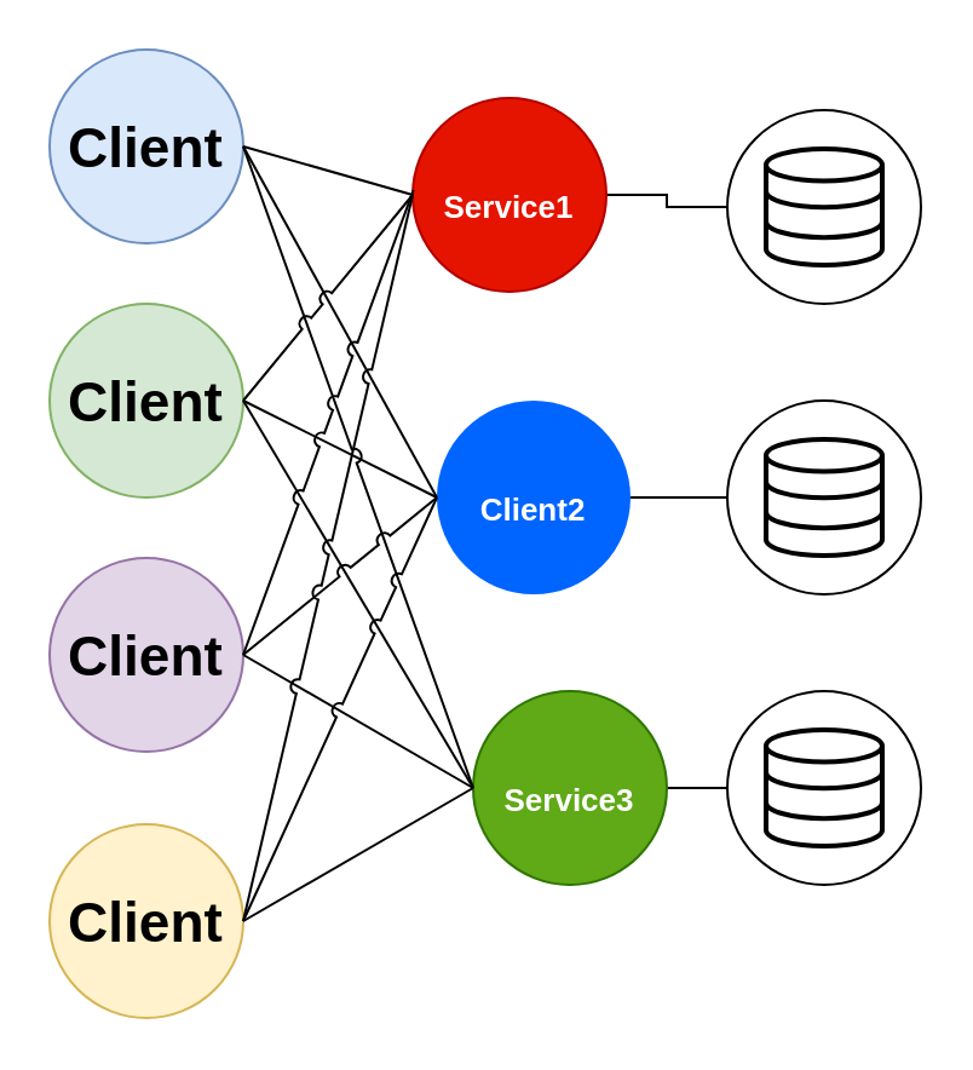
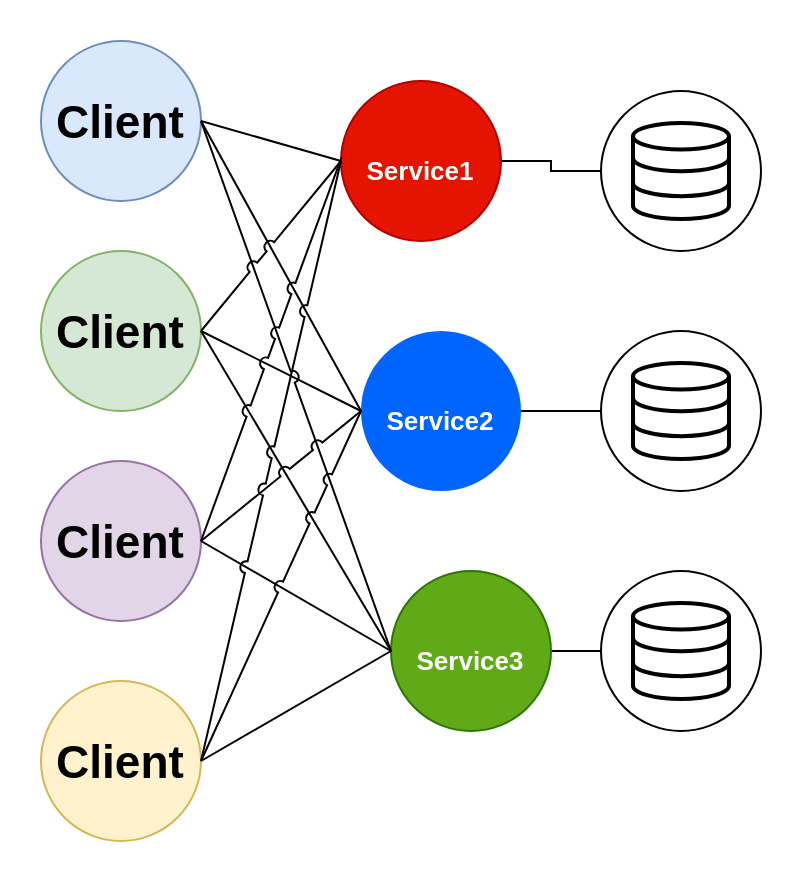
- <mxCell id="11" value="&lt;font style=&quot;font-size: 13px&quot;&gt;Client2&lt;/font&gt;" style="shape=ellipse;fillColor=#0065FF;strokeColor=none;fontColor=#ffffff;align=center;verticalAlign=middle;whiteSpace=wrap;fontSize=25;fontStyle=1;html=1" vertex="1" parent="1"><mxGeometry x="180" y="165" width="80" height="80" as="geometry" /></mxCell>
+ <mxCell id="11" value="&lt;font style=&quot;font-size: 13px&quot;&gt;Service2&lt;/font&gt;" style="shape=ellipse;fillColor=#0065FF;strokeColor=none;fontColor=#ffffff;align=center;verticalAlign=middle;whiteSpace=wrap;fontSize=25;fontStyle=1;html=1" vertex="1" parent="1"><mxGeometry x="180" y="165" width="80" height="80" as="geometry" /></mxCell>
